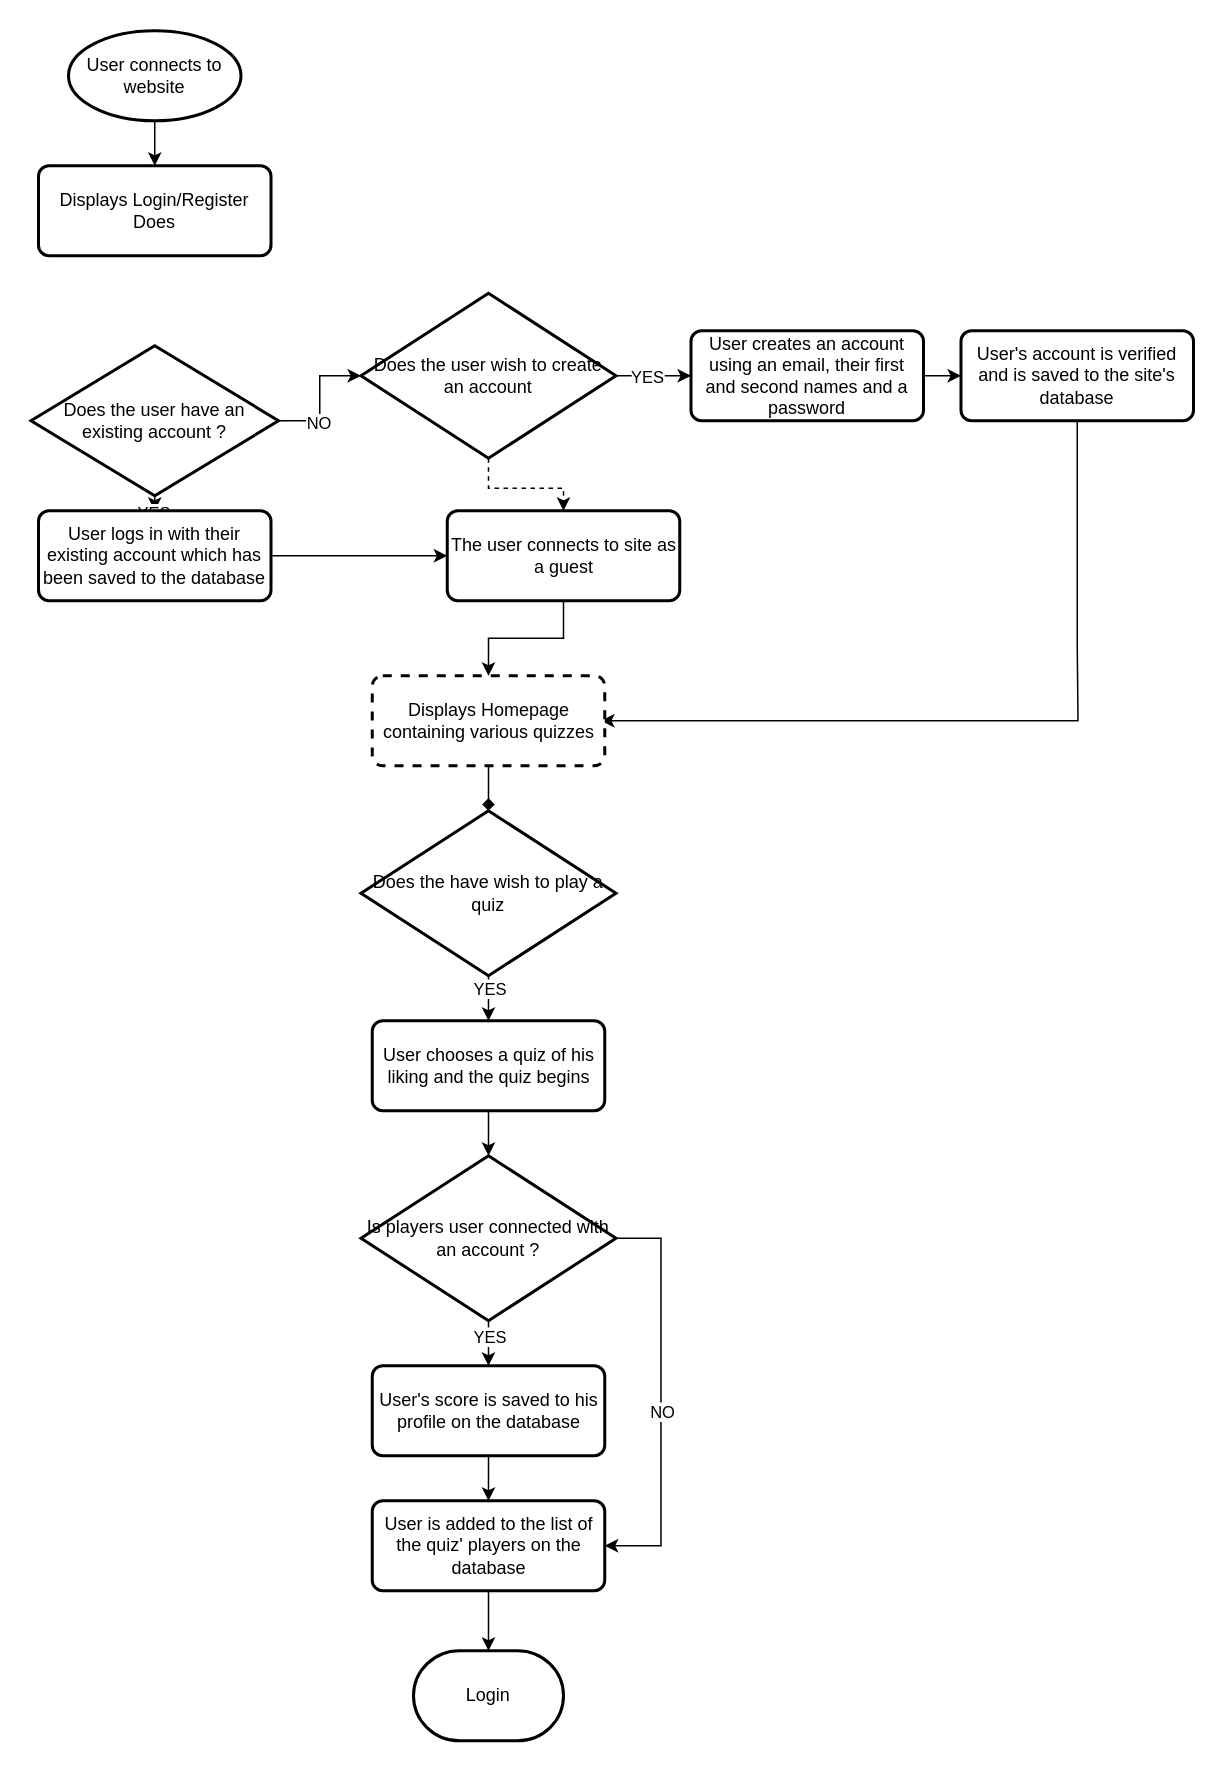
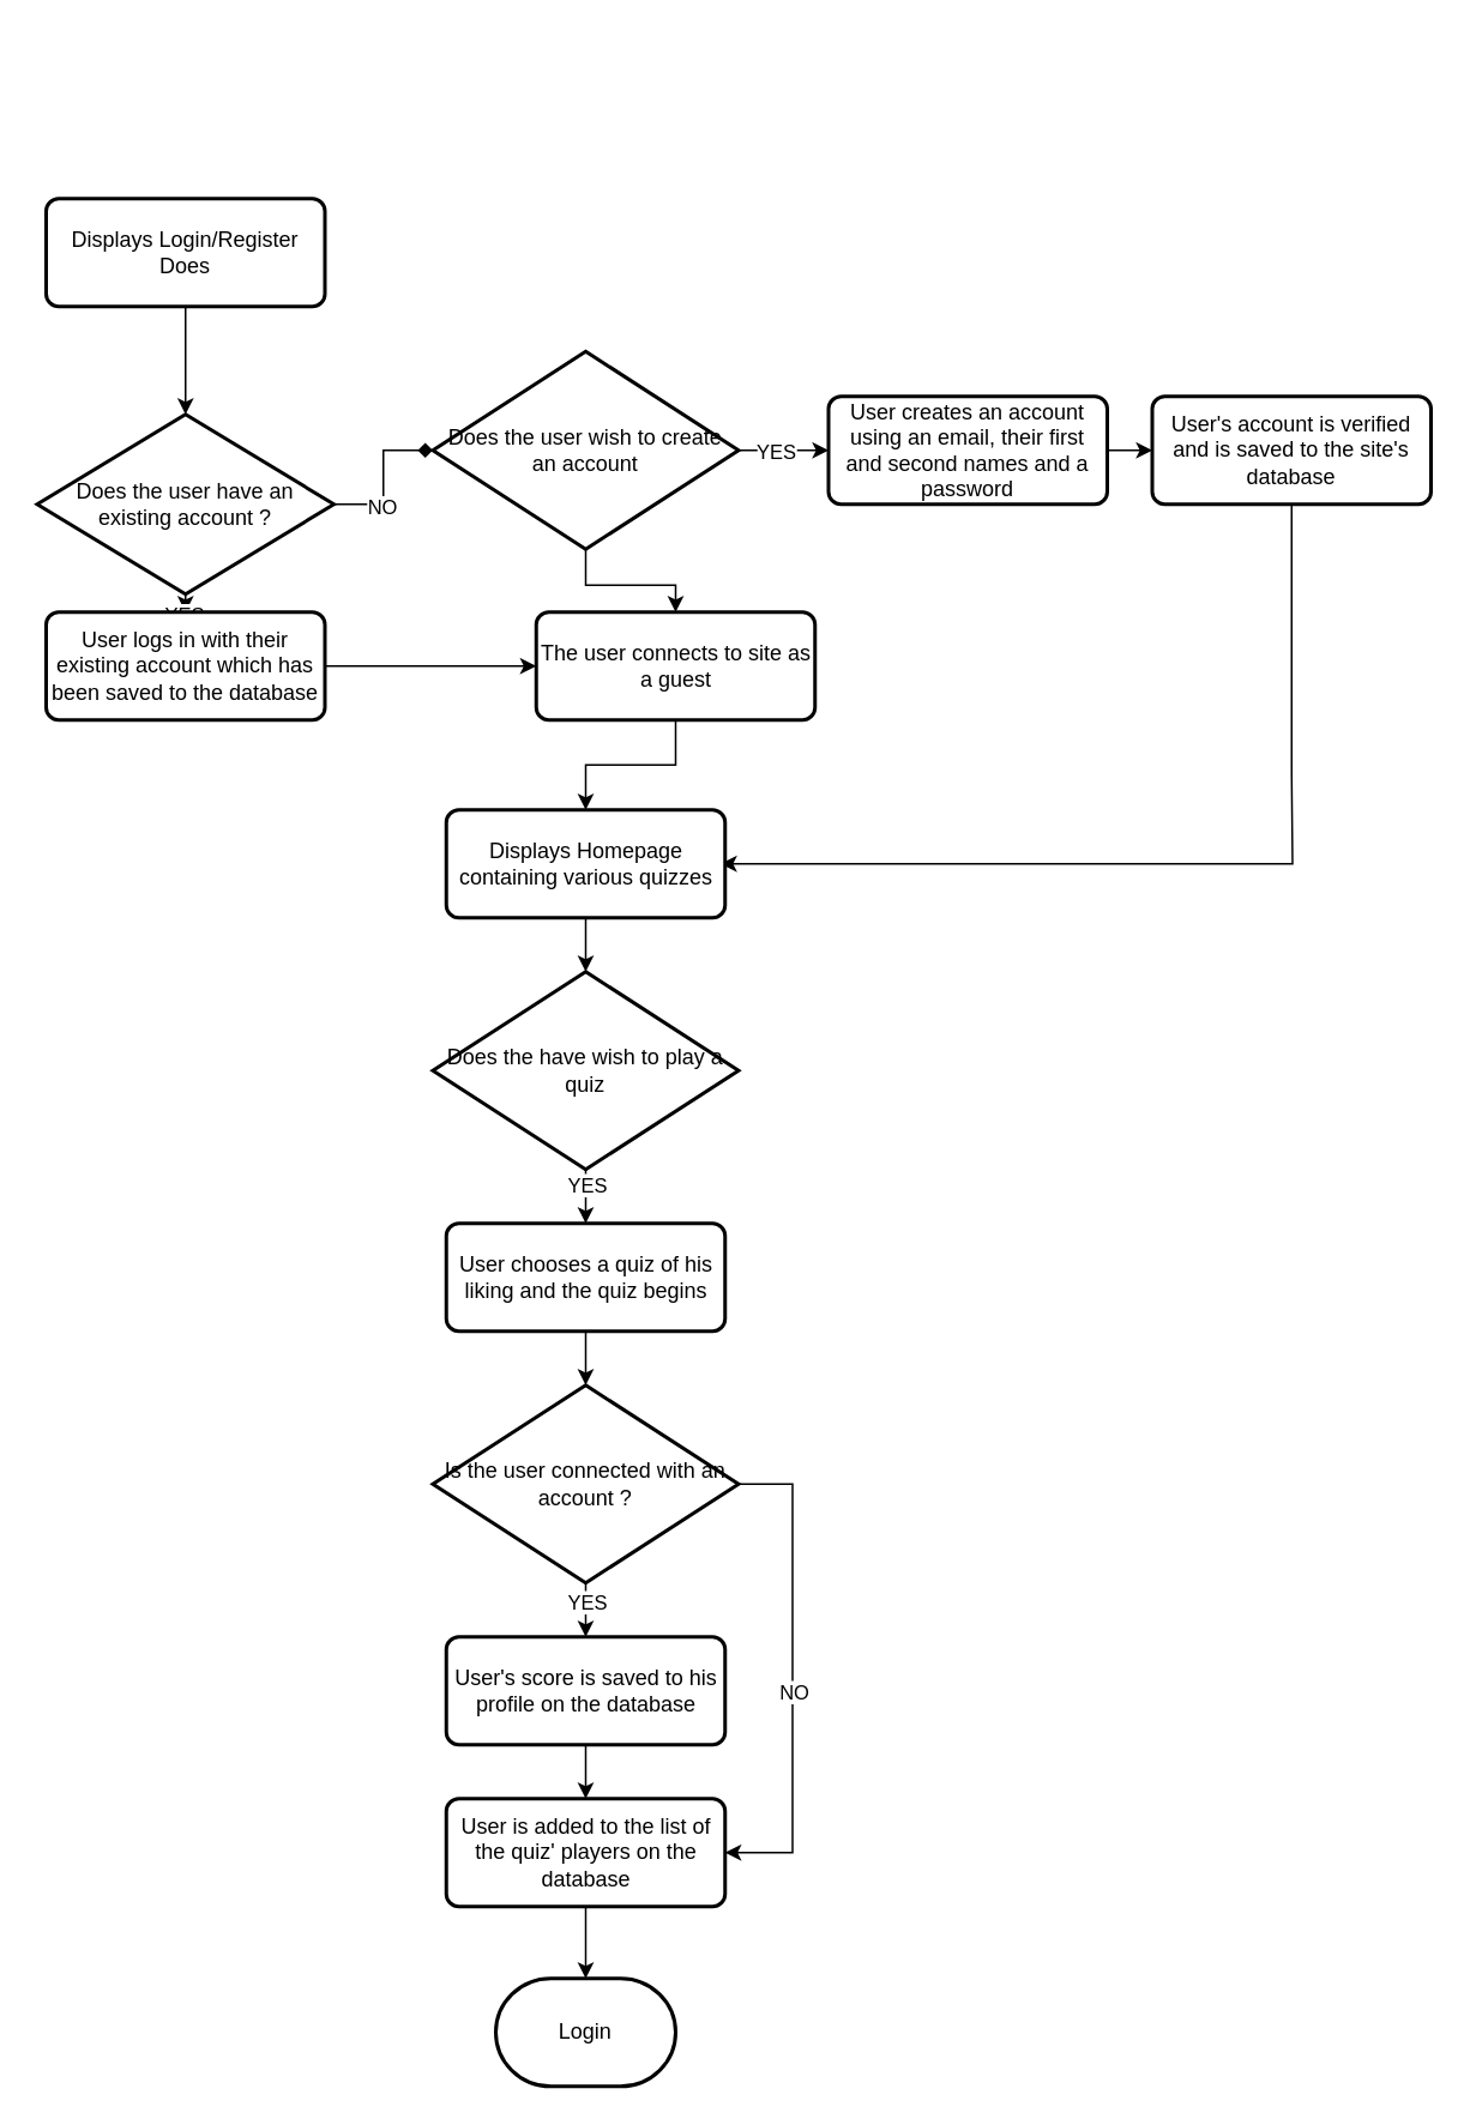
- <mxCell id="3" value="User connects to website" style="strokeWidth=2;html=1;shape=mxgraph.flowchart.start_1;whiteSpace=wrap;" vertex="1" parent="1"><mxGeometry x="45" y="20" width="115" height="60" as="geometry" /></mxCell>
- <mxCell id="2" style="edgeStyle=orthogonalEdgeStyle;rounded=0;orthogonalLoop=1;jettySize=auto;html=1;entryX=0.5;entryY=0;entryDx=0;entryDy=0;" edge="1" parent="1" source="3" target="4"><mxGeometry relative="1" as="geometry" /></mxCell>
+ <mxCell id="10" style="edgeStyle=orthogonalEdgeStyle;rounded=0;orthogonalLoop=1;jettySize=auto;html=1;entryX=0.5;entryY=0;entryDx=0;entryDy=0;entryPerimeter=0;" edge="1" parent="1" source="4" target="9"><mxGeometry relative="1" as="geometry" /></mxCell>
- <mxCell id="5" style="edgeStyle=orthogonalEdgeStyle;rounded=0;orthogonalLoop=1;jettySize=auto;html=1;entryX=0;entryY=0.5;entryDx=0;entryDy=0;entryPerimeter=0;" edge="1" parent="1" source="9" target="22"><mxGeometry relative="1" as="geometry"><mxPoint x="220" y="250" as="targetPoint" /><Array as="points" /></mxGeometry></mxCell>
+ <mxCell id="5" style="edgeStyle=orthogonalEdgeStyle;rounded=0;orthogonalLoop=1;jettySize=auto;html=1;entryX=0;entryY=0.5;entryDx=0;entryDy=0;entryPerimeter=0;endArrow=diamond;" edge="1" parent="1" source="9" target="22"><mxGeometry relative="1" as="geometry"><mxPoint x="220" y="250" as="targetPoint" /><Array as="points" /></mxGeometry></mxCell>
- <mxCell id="21" value="" style="edgeStyle=orthogonalEdgeStyle;rounded=0;orthogonalLoop=1;jettySize=auto;html=1;dashed=1;" edge="1" parent="1" source="22" target="27"><mxGeometry relative="1" as="geometry" /></mxCell>
+ <mxCell id="21" value="" style="edgeStyle=orthogonalEdgeStyle;rounded=0;orthogonalLoop=1;jettySize=auto;html=1;" edge="1" parent="1" source="22" target="27"><mxGeometry relative="1" as="geometry" /></mxCell>
- <mxCell id="18" value="Displays Homepage containing various quizzes" style="rounded=1;whiteSpace=wrap;html=1;absoluteArcSize=1;arcSize=14;strokeWidth=2;dashed=1;" vertex="1" parent="1"><mxGeometry x="247.5" y="450" width="155" height="60" as="geometry" /></mxCell>
+ <mxCell id="18" value="Displays Homepage containing various quizzes" style="rounded=1;whiteSpace=wrap;html=1;absoluteArcSize=1;arcSize=14;strokeWidth=2;" vertex="1" parent="1"><mxGeometry x="247.5" y="450" width="155" height="60" as="geometry" /></mxCell>
- <mxCell id="17" value="" style="edgeStyle=orthogonalEdgeStyle;rounded=0;orthogonalLoop=1;jettySize=auto;html=1;endArrow=diamond;" edge="1" parent="1" source="18" target="25"><mxGeometry relative="1" as="geometry" /></mxCell>
+ <mxCell id="17" value="" style="edgeStyle=orthogonalEdgeStyle;rounded=0;orthogonalLoop=1;jettySize=auto;html=1;" edge="1" parent="1" source="18" target="25"><mxGeometry relative="1" as="geometry" /></mxCell>
- <mxCell id="34" value="Is players user connected with an account ?" style="strokeWidth=2;html=1;shape=mxgraph.flowchart.decision;whiteSpace=wrap;" vertex="1" parent="1"><mxGeometry x="240" y="770" width="170" height="110" as="geometry" /></mxCell>
+ <mxCell id="34" value="Is the user connected with an account ?" style="strokeWidth=2;html=1;shape=mxgraph.flowchart.decision;whiteSpace=wrap;" vertex="1" parent="1"><mxGeometry x="240" y="770" width="170" height="110" as="geometry" /></mxCell>
